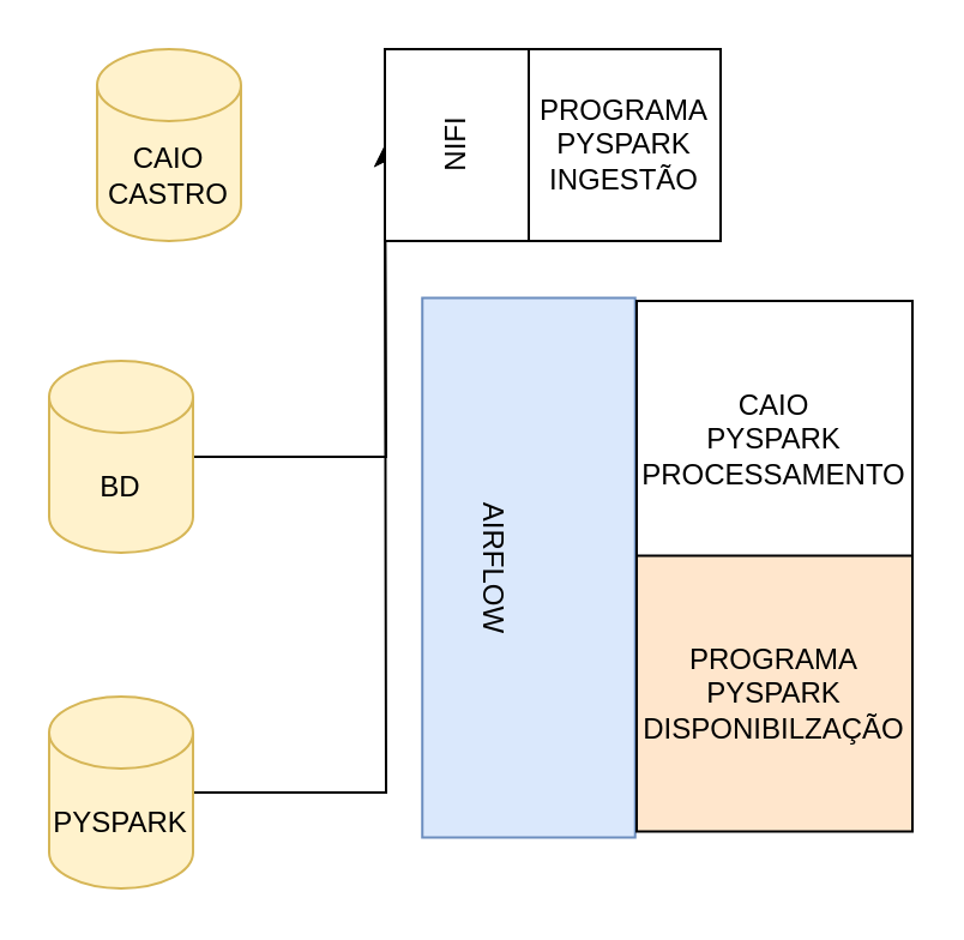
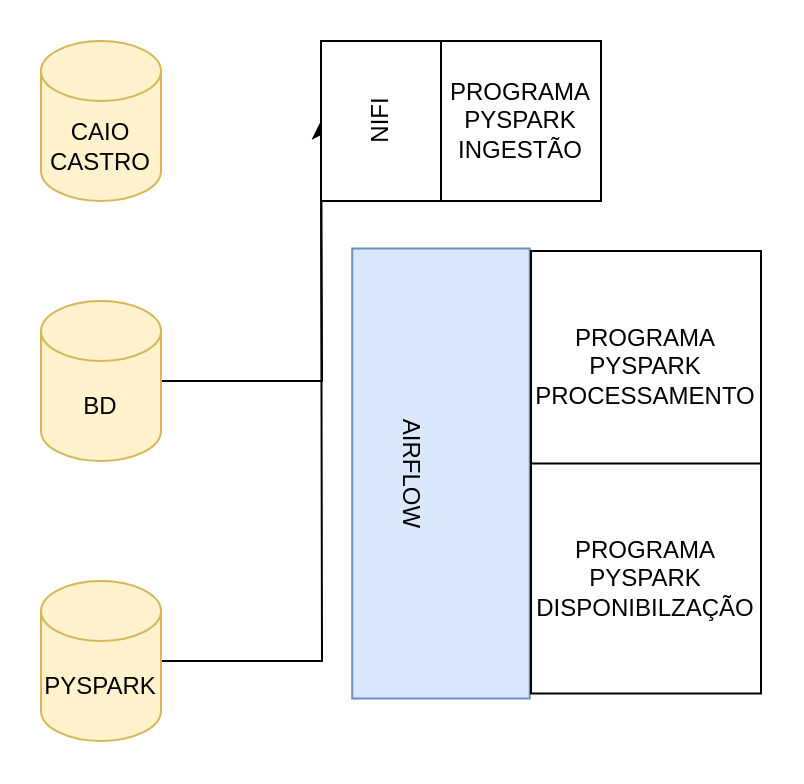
- <mxCell id="2" value="CAIO CASTRO" style="shape=cylinder3;whiteSpace=wrap;html=1;boundedLbl=1;backgroundOutline=1;size=15;fillColor=#fff2cc;strokeColor=#d6b656;" vertex="1" parent="1"><mxGeometry x="40" y="20" width="60" height="80" as="geometry" /></mxCell>
+ <mxCell id="2" value="CAIO CASTRO" style="shape=cylinder3;whiteSpace=wrap;html=1;boundedLbl=1;backgroundOutline=1;size=15;fillColor=#fff2cc;strokeColor=#d6b656;" vertex="1" parent="1"><mxGeometry x="20" y="20" width="60" height="80" as="geometry" /></mxCell>
- <mxCell id="9" value="CAIO&lt;br&gt;PYSPARK&lt;br&gt;PROCESSAMENTO&lt;br&gt;" style="whiteSpace=wrap;html=1;aspect=fixed;" vertex="1" parent="1"><mxGeometry x="265" y="125" width="115" height="115" as="geometry" /></mxCell>
+ <mxCell id="9" value="PROGRAMA&lt;br&gt;PYSPARK&lt;br&gt;PROCESSAMENTO&lt;br&gt;" style="whiteSpace=wrap;html=1;aspect=fixed;" vertex="1" parent="1"><mxGeometry x="265" y="125" width="115" height="115" as="geometry" /></mxCell>
- <mxCell id="10" value="PROGRAMA&lt;br&gt;PYSPARK&lt;br&gt;DISPONIBILZAÇÃO" style="whiteSpace=wrap;html=1;aspect=fixed;fillColor=#ffe6cc;" vertex="1" parent="1"><mxGeometry x="265" y="231.25" width="115" height="115" as="geometry" /></mxCell>
+ <mxCell id="10" value="PROGRAMA&lt;br&gt;PYSPARK&lt;br&gt;DISPONIBILZAÇÃO" style="whiteSpace=wrap;html=1;aspect=fixed;" vertex="1" parent="1"><mxGeometry x="265" y="231.25" width="115" height="115" as="geometry" /></mxCell>
